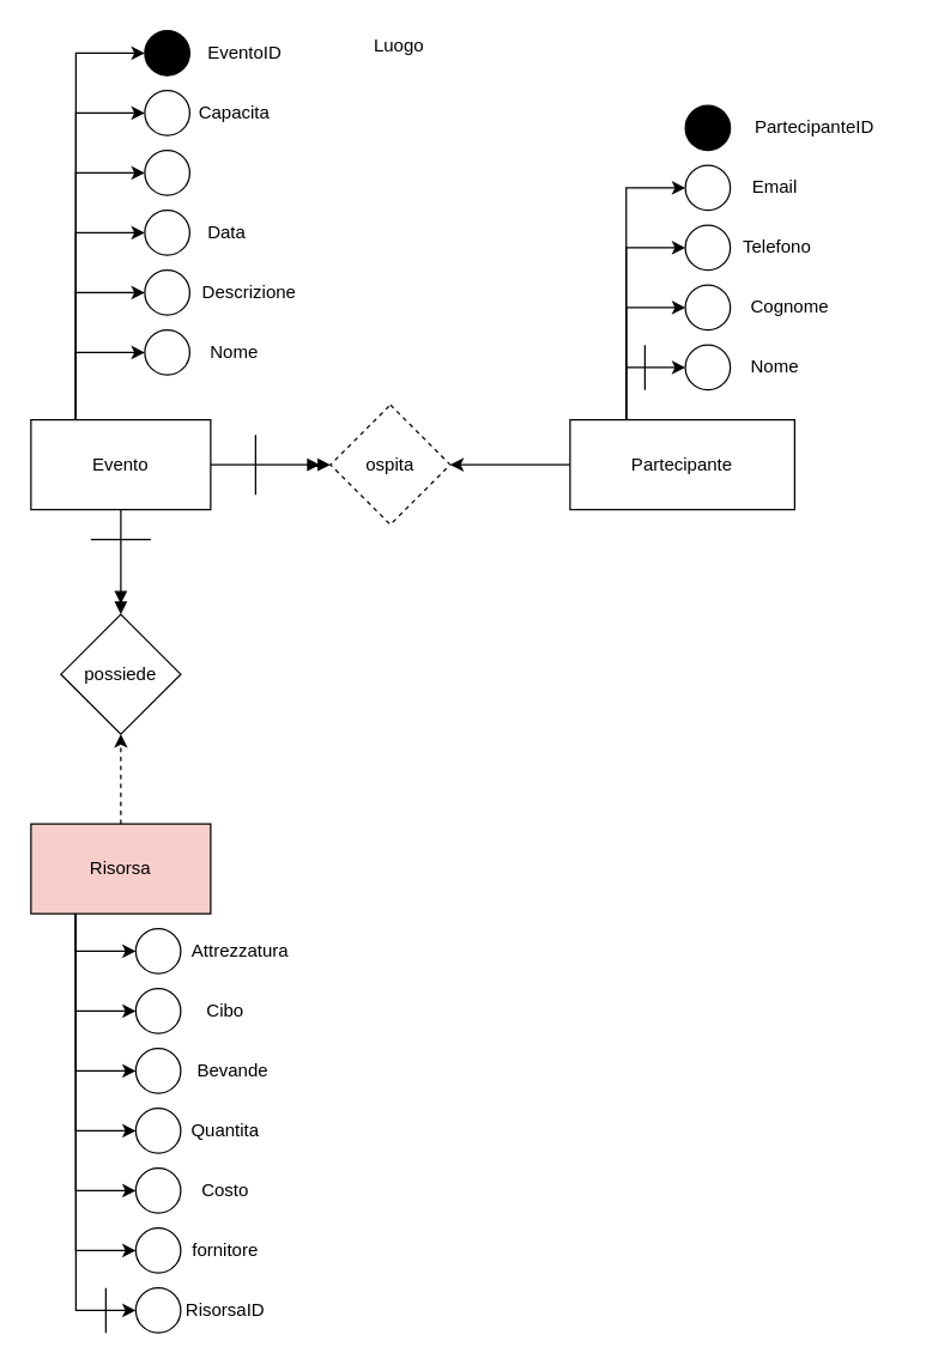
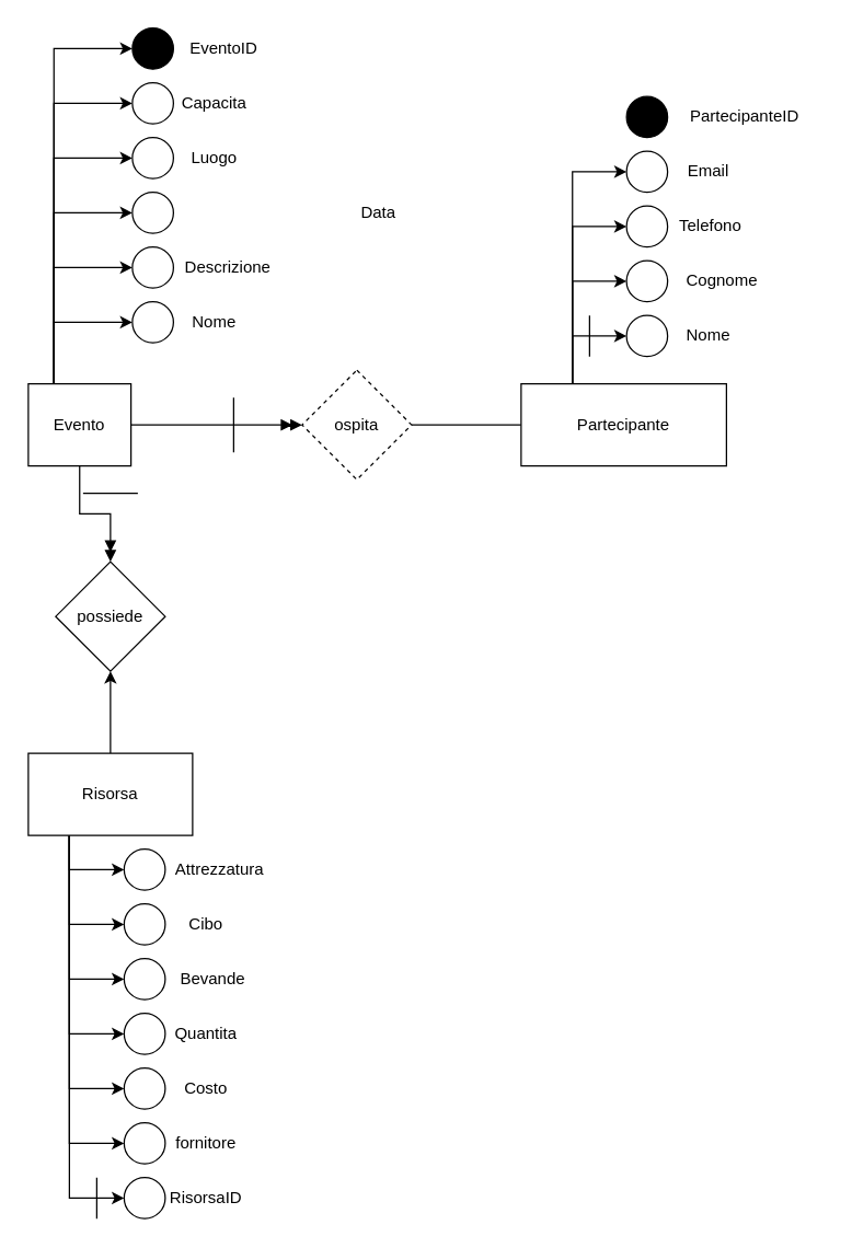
- <mxCell id="35" value="Luogo" style="text;html=1;align=center;verticalAlign=middle;whiteSpace=wrap;rounded=0;" parent="1" vertex="1"><mxGeometry x="236" y="15" width="60" height="30" as="geometry" /></mxCell>
+ <mxCell id="35" value="Luogo" style="text;html=1;align=center;verticalAlign=middle;whiteSpace=wrap;rounded=0;" parent="1" vertex="1"><mxGeometry x="126" y="100" width="60" height="30" as="geometry" /></mxCell>
- <mxCell id="33" value="Data" style="text;html=1;align=center;verticalAlign=middle;whiteSpace=wrap;rounded=0;" parent="1" vertex="1"><mxGeometry x="126" y="140" width="50" height="30" as="geometry" /></mxCell>
+ <mxCell id="33" value="Data" style="text;html=1;align=center;verticalAlign=middle;whiteSpace=wrap;rounded=0;" parent="1" vertex="1"><mxGeometry x="251" y="140" width="50" height="30" as="geometry" /></mxCell>
- <mxCell id="10" value="Evento" style="rounded=0;whiteSpace=wrap;html=1;" parent="1" vertex="1"><mxGeometry x="20" y="280" width="120" height="60" as="geometry" /></mxCell>
+ <mxCell id="10" value="Evento" style="rounded=0;whiteSpace=wrap;html=1;" parent="1" vertex="1"><mxGeometry x="20" y="280" width="75" height="60" as="geometry" /></mxCell>
- <mxCell id="11" style="edgeStyle=orthogonalEdgeStyle;rounded=0;orthogonalLoop=1;jettySize=auto;html=1;exitX=0;exitY=0.5;exitDx=0;exitDy=0;entryX=1;entryY=0.5;entryDx=0;entryDy=0;" parent="1" source="16" target="26" edge="1"><mxGeometry relative="1" as="geometry" /></mxCell>
+ <mxCell id="11" style="edgeStyle=orthogonalEdgeStyle;rounded=0;orthogonalLoop=1;jettySize=auto;html=1;exitX=0;exitY=0.5;exitDx=0;exitDy=0;entryX=1;entryY=0.5;entryDx=0;entryDy=0;endArrow=none;" parent="1" source="16" target="26" edge="1"><mxGeometry relative="1" as="geometry" /></mxCell>
- <mxCell id="17" style="edgeStyle=orthogonalEdgeStyle;rounded=0;orthogonalLoop=1;jettySize=auto;html=1;exitX=0.5;exitY=0;exitDx=0;exitDy=0;entryX=0.5;entryY=1;entryDx=0;entryDy=0;dashed=1;" parent="1" source="25" target="27" edge="1"><mxGeometry relative="1" as="geometry" /></mxCell>
+ <mxCell id="17" style="edgeStyle=orthogonalEdgeStyle;rounded=0;orthogonalLoop=1;jettySize=auto;html=1;exitX=0.5;exitY=0;exitDx=0;exitDy=0;entryX=0.5;entryY=1;entryDx=0;entryDy=0;" parent="1" source="25" target="27" edge="1"><mxGeometry relative="1" as="geometry" /></mxCell>
- <mxCell id="25" value="Risorsa" style="rounded=0;whiteSpace=wrap;html=1;fillColor=#f8cecc;" parent="1" vertex="1"><mxGeometry x="20" y="550" width="120" height="60" as="geometry" /></mxCell>
+ <mxCell id="25" value="Risorsa" style="rounded=0;whiteSpace=wrap;html=1;" parent="1" vertex="1"><mxGeometry x="20" y="550" width="120" height="60" as="geometry" /></mxCell>
